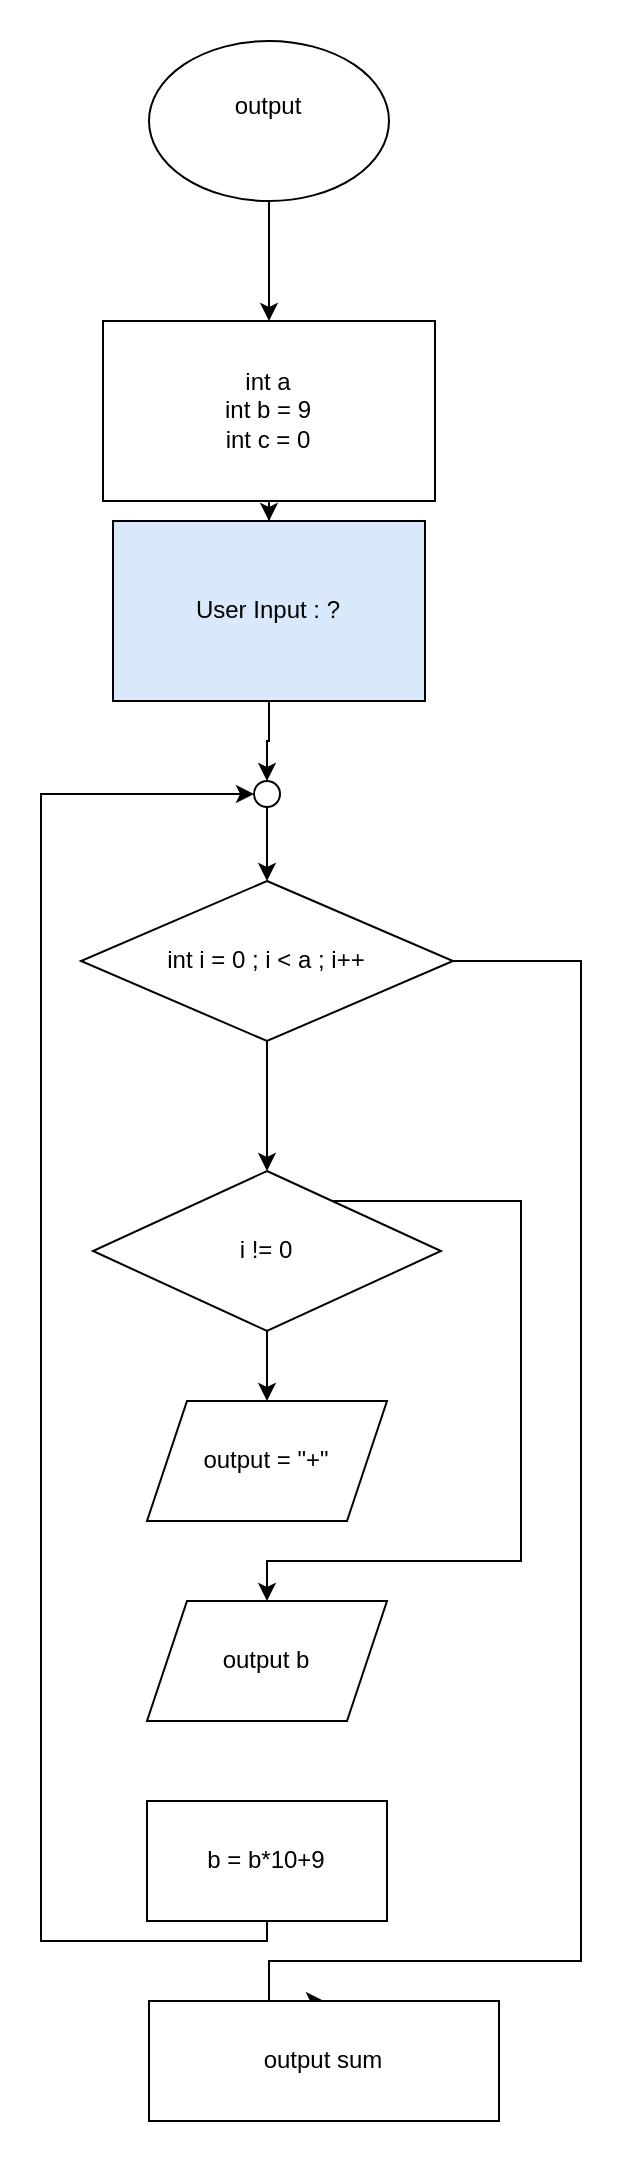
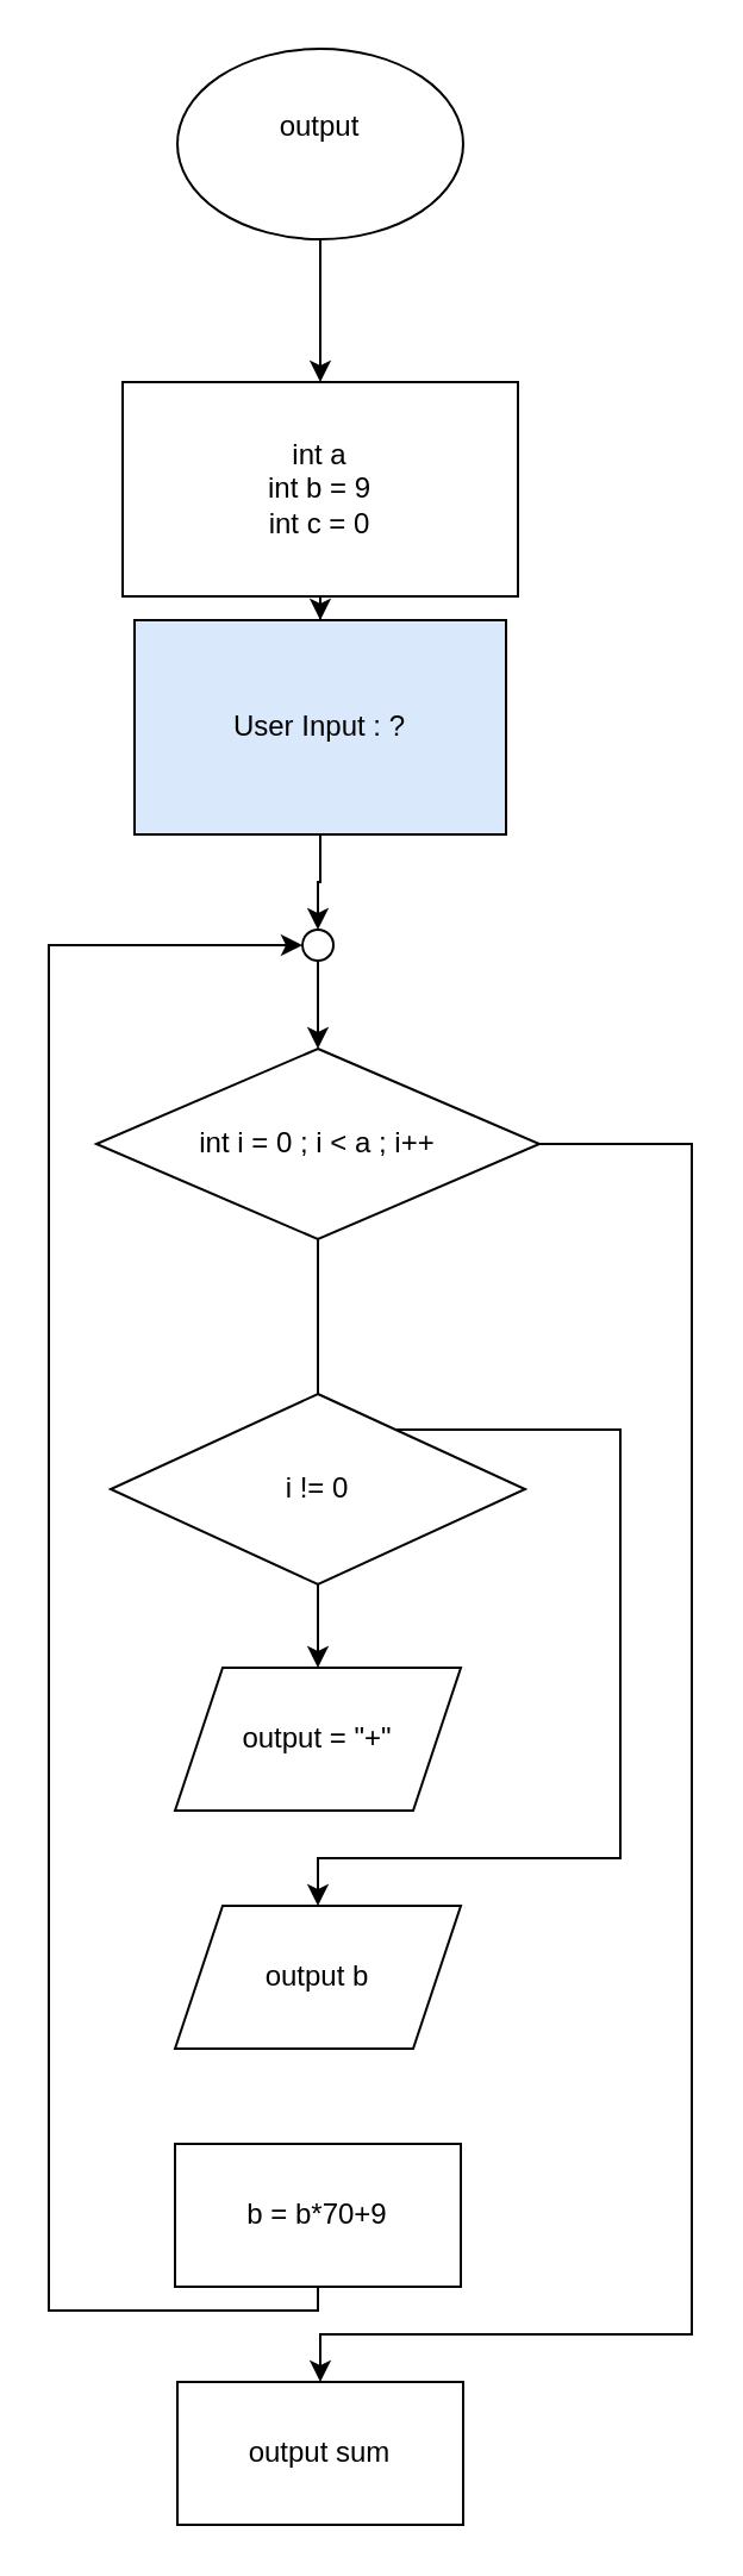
- <mxCell id="8" style="edgeStyle=orthogonalEdgeStyle;rounded=0;orthogonalLoop=1;jettySize=auto;html=1;entryX=0.5;entryY=0;entryDx=0;entryDy=0;" edge="1" parent="1" source="10" target="15"><mxGeometry relative="1" as="geometry" /></mxCell>
+ <mxCell id="8" style="edgeStyle=orthogonalEdgeStyle;rounded=0;orthogonalLoop=1;jettySize=auto;html=1;entryX=0.5;entryY=0;entryDx=0;entryDy=0;endArrow=none;" edge="1" parent="1" source="10" target="15"><mxGeometry relative="1" as="geometry" /></mxCell>
- <mxCell id="19" value="b = b*10+9" style="rounded=0;whiteSpace=wrap;html=1;" vertex="1" parent="1"><mxGeometry x="73" y="900" width="120" height="60" as="geometry" /></mxCell>
+ <mxCell id="19" value="b = b*70+9" style="rounded=0;whiteSpace=wrap;html=1;" vertex="1" parent="1"><mxGeometry x="73" y="900" width="120" height="60" as="geometry" /></mxCell>
- <mxCell id="20" value="output sum" style="rounded=0;whiteSpace=wrap;html=1;" vertex="1" parent="1"><mxGeometry x="74" y="1000" width="175" height="60" as="geometry" /></mxCell>
+ <mxCell id="20" value="output sum" style="rounded=0;whiteSpace=wrap;html=1;" vertex="1" parent="1"><mxGeometry x="74" y="1000" width="120" height="60" as="geometry" /></mxCell>
